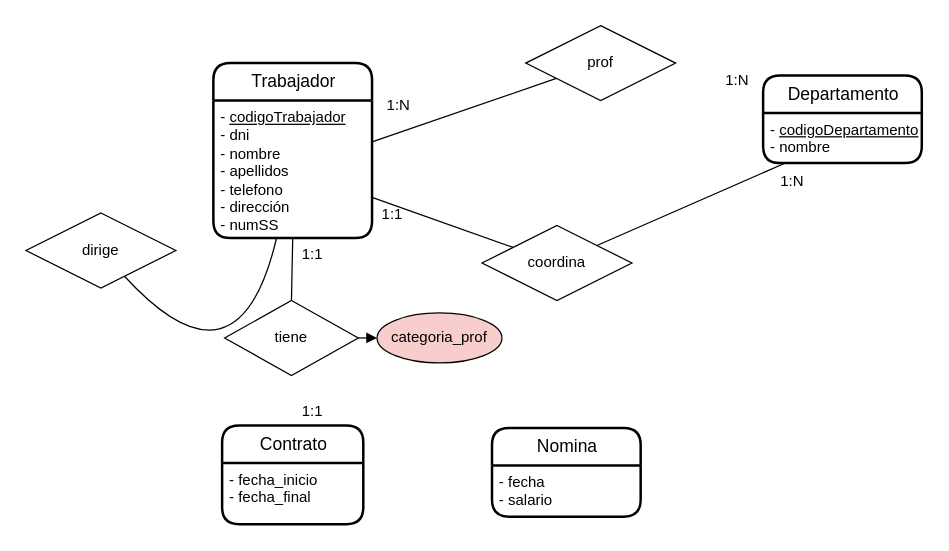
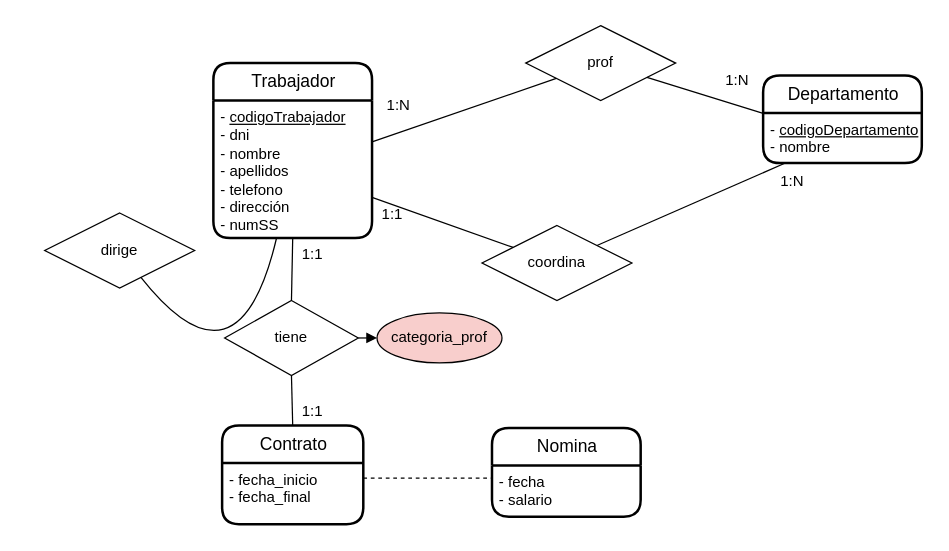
+ <mxCell id="11" value="" style="endArrow=none;html=1;rounded=0;" parent="1" source="5" target="7" edge="1"><mxGeometry relative="1" as="geometry"><mxPoint x="640.5" y="140" as="sourcePoint" /><mxPoint x="521.084" y="195.542" as="targetPoint" /></mxGeometry></mxCell>
- <mxCell id="8" value="dirige" style="shape=rhombus;perimeter=rhombusPerimeter;whiteSpace=wrap;html=1;align=center;" parent="1" vertex="1"><mxGeometry x="20" y="170" width="120" height="60" as="geometry" /></mxCell>
+ <mxCell id="8" value="dirige" style="shape=rhombus;perimeter=rhombusPerimeter;whiteSpace=wrap;html=1;align=center;" parent="1" vertex="1"><mxGeometry x="35" y="170" width="120" height="60" as="geometry" /></mxCell>
+ <mxCell id="18" value="" style="endArrow=none;html=1;rounded=0;fontSize=12;exitX=0.5;exitY=1;exitDx=0;exitDy=0;entryX=0.5;entryY=0;entryDx=0;entryDy=0;startArrow=none;" parent="1" source="19" target="14" edge="1"><mxGeometry relative="1" as="geometry"><mxPoint x="306" y="212" as="sourcePoint" /><mxPoint x="466" y="212" as="targetPoint" /></mxGeometry></mxCell>
+ <mxCell id="27" value="" style="endArrow=none;dashed=1;html=1;rounded=0;exitX=1;exitY=0.25;exitDx=0;exitDy=0;entryX=0;entryY=0.25;entryDx=0;entryDy=0;" edge="1" parent="1" source="15" target="17"><mxGeometry width="50" height="50" relative="1" as="geometry"><mxPoint x="309" y="282" as="sourcePoint" /><mxPoint x="359" y="232" as="targetPoint" /></mxGeometry></mxCell>
